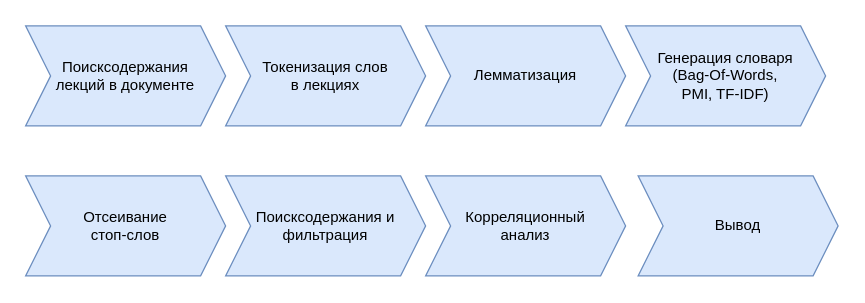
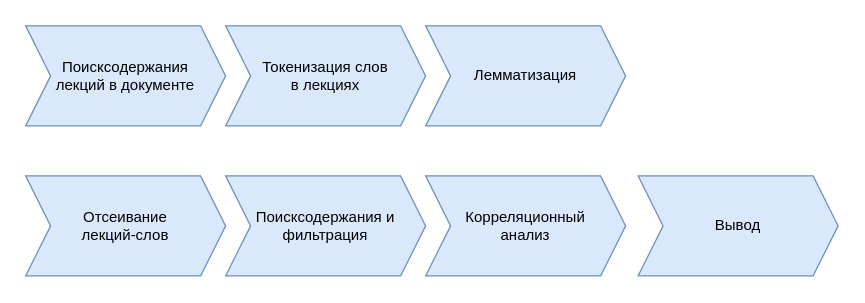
- <mxCell id="3" value="Генерация словаря&lt;br&gt;(Bag-Of-Words,&lt;br&gt;PMI, TF-IDF)" style="shape=step;perimeter=stepPerimeter;whiteSpace=wrap;html=1;fixedSize=1;fillColor=#dae8fc;strokeColor=#6c8ebf;" vertex="1" parent="1"><mxGeometry x="500" y="20" width="160" height="80" as="geometry" /></mxCell>
- <mxCell id="6" value="Отсеивание&lt;br&gt;стоп-слов" style="shape=step;perimeter=stepPerimeter;whiteSpace=wrap;html=1;fixedSize=1;fillColor=#dae8fc;strokeColor=#6c8ebf;" vertex="1" parent="1"><mxGeometry x="20" y="140" width="160" height="80" as="geometry" /></mxCell>
+ <mxCell id="6" value="Отсеивание&lt;br&gt;лекций-слов" style="shape=step;perimeter=stepPerimeter;whiteSpace=wrap;html=1;fixedSize=1;fillColor=#dae8fc;strokeColor=#6c8ebf;" vertex="1" parent="1"><mxGeometry x="20" y="140" width="160" height="80" as="geometry" /></mxCell>
